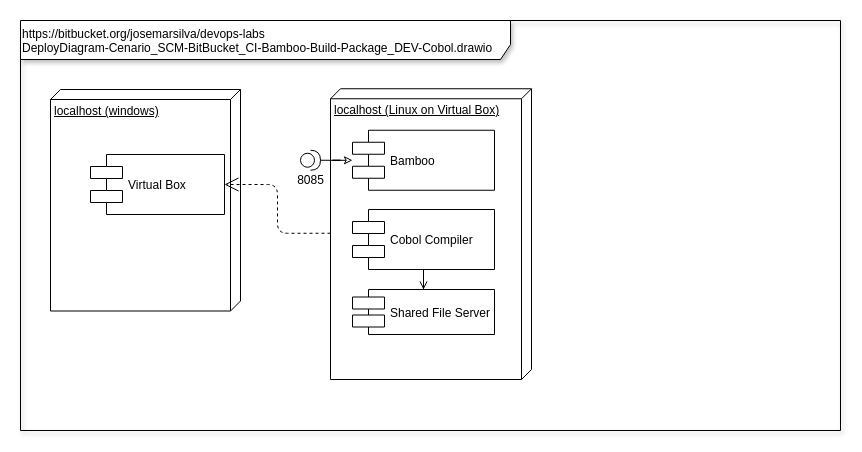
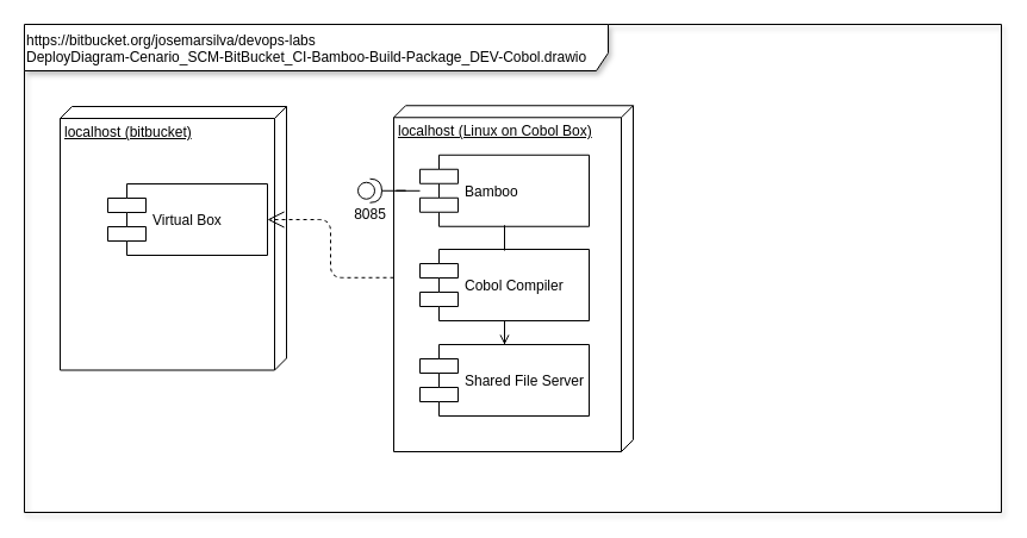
- <mxCell id="5" value="localhost (Linux on Virtual Box)" style="verticalAlign=top;align=left;spacingTop=8;spacingLeft=2;spacingRight=12;shape=cube;size=10;direction=south;fontStyle=4;html=1;" parent="1" vertex="1"><mxGeometry x="330" y="88.25" width="201" height="290.75" as="geometry" /></mxCell>
+ <mxCell id="5" value="localhost (Linux on Cobol Box)" style="verticalAlign=top;align=left;spacingTop=8;spacingLeft=2;spacingRight=12;shape=cube;size=10;direction=south;fontStyle=4;html=1;" parent="1" vertex="1"><mxGeometry x="330" y="88.25" width="201" height="290.75" as="geometry" /></mxCell>
- <mxCell id="3" value="localhost (windows)" style="verticalAlign=top;align=left;spacingTop=8;spacingLeft=2;spacingRight=12;shape=cube;size=10;direction=south;fontStyle=4;html=1;" parent="1" vertex="1"><mxGeometry x="50" y="89" width="190" height="221.5" as="geometry" /></mxCell>
+ <mxCell id="3" value="localhost (bitbucket)" style="verticalAlign=top;align=left;spacingTop=8;spacingLeft=2;spacingRight=12;shape=cube;size=10;direction=south;fontStyle=4;html=1;" parent="1" vertex="1"><mxGeometry x="50" y="89" width="190" height="221.5" as="geometry" /></mxCell>
- <mxCell id="8" style="edgeStyle=orthogonalEdgeStyle;rounded=0;orthogonalLoop=1;jettySize=auto;html=1;endArrow=classic;endFill=0;exitX=1;exitY=0.5;exitDx=0;exitDy=0;exitPerimeter=0;" parent="1" source="9" target="7" edge="1"><mxGeometry relative="1" as="geometry"><mxPoint x="310" y="159.75" as="sourcePoint" /></mxGeometry></mxCell>
+ <mxCell id="8" style="edgeStyle=orthogonalEdgeStyle;rounded=0;orthogonalLoop=1;jettySize=auto;html=1;endArrow=none;endFill=0;exitX=1;exitY=0.5;exitDx=0;exitDy=0;exitPerimeter=0;" parent="1" source="9" target="7" edge="1"><mxGeometry relative="1" as="geometry"><mxPoint x="310" y="159.75" as="sourcePoint" /></mxGeometry></mxCell>
+ <mxCell id="10" style="edgeStyle=orthogonalEdgeStyle;rounded=0;orthogonalLoop=1;jettySize=auto;html=1;endArrow=none;endFill=0;" edge="1" parent="1" source="12" target="7"><mxGeometry relative="1" as="geometry" /></mxCell>
- <mxCell id="13" value="Shared File Server" style="shape=component;align=left;spacingLeft=36;fillColor=none;" vertex="1" parent="1"><mxGeometry x="352" y="289" width="142" height="45" as="geometry" /></mxCell>
+ <mxCell id="13" value="Shared File Server" style="shape=component;align=left;spacingLeft=36;fillColor=none;" vertex="1" parent="1"><mxGeometry x="352" y="289" width="142" height="60" as="geometry" /></mxCell>
